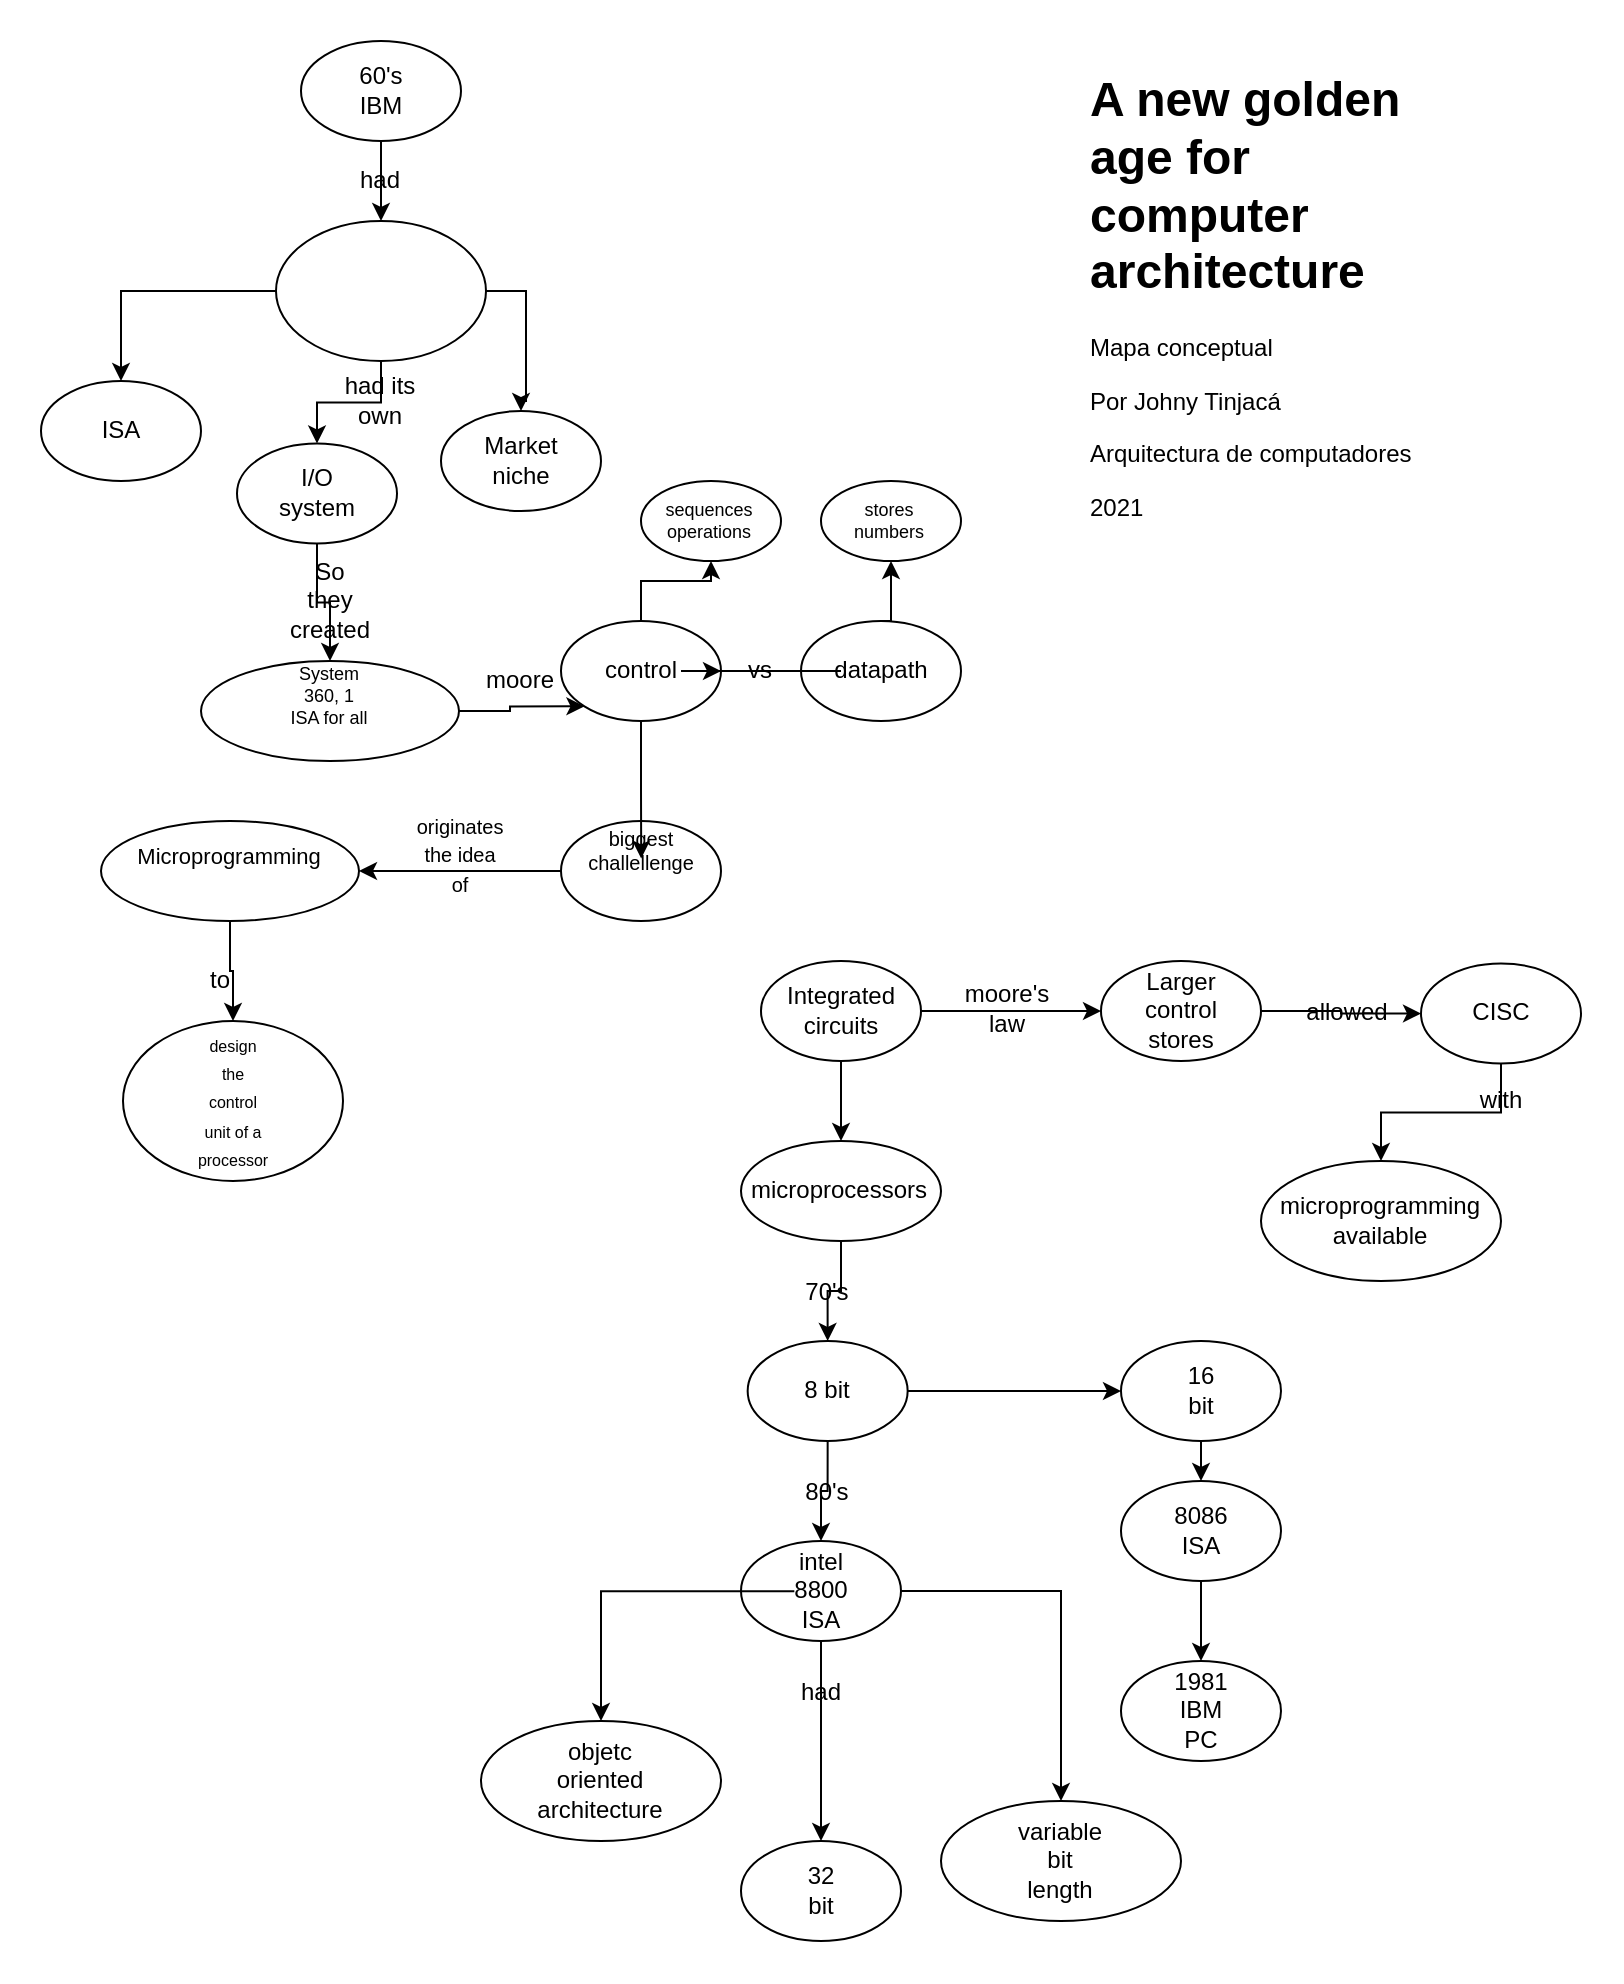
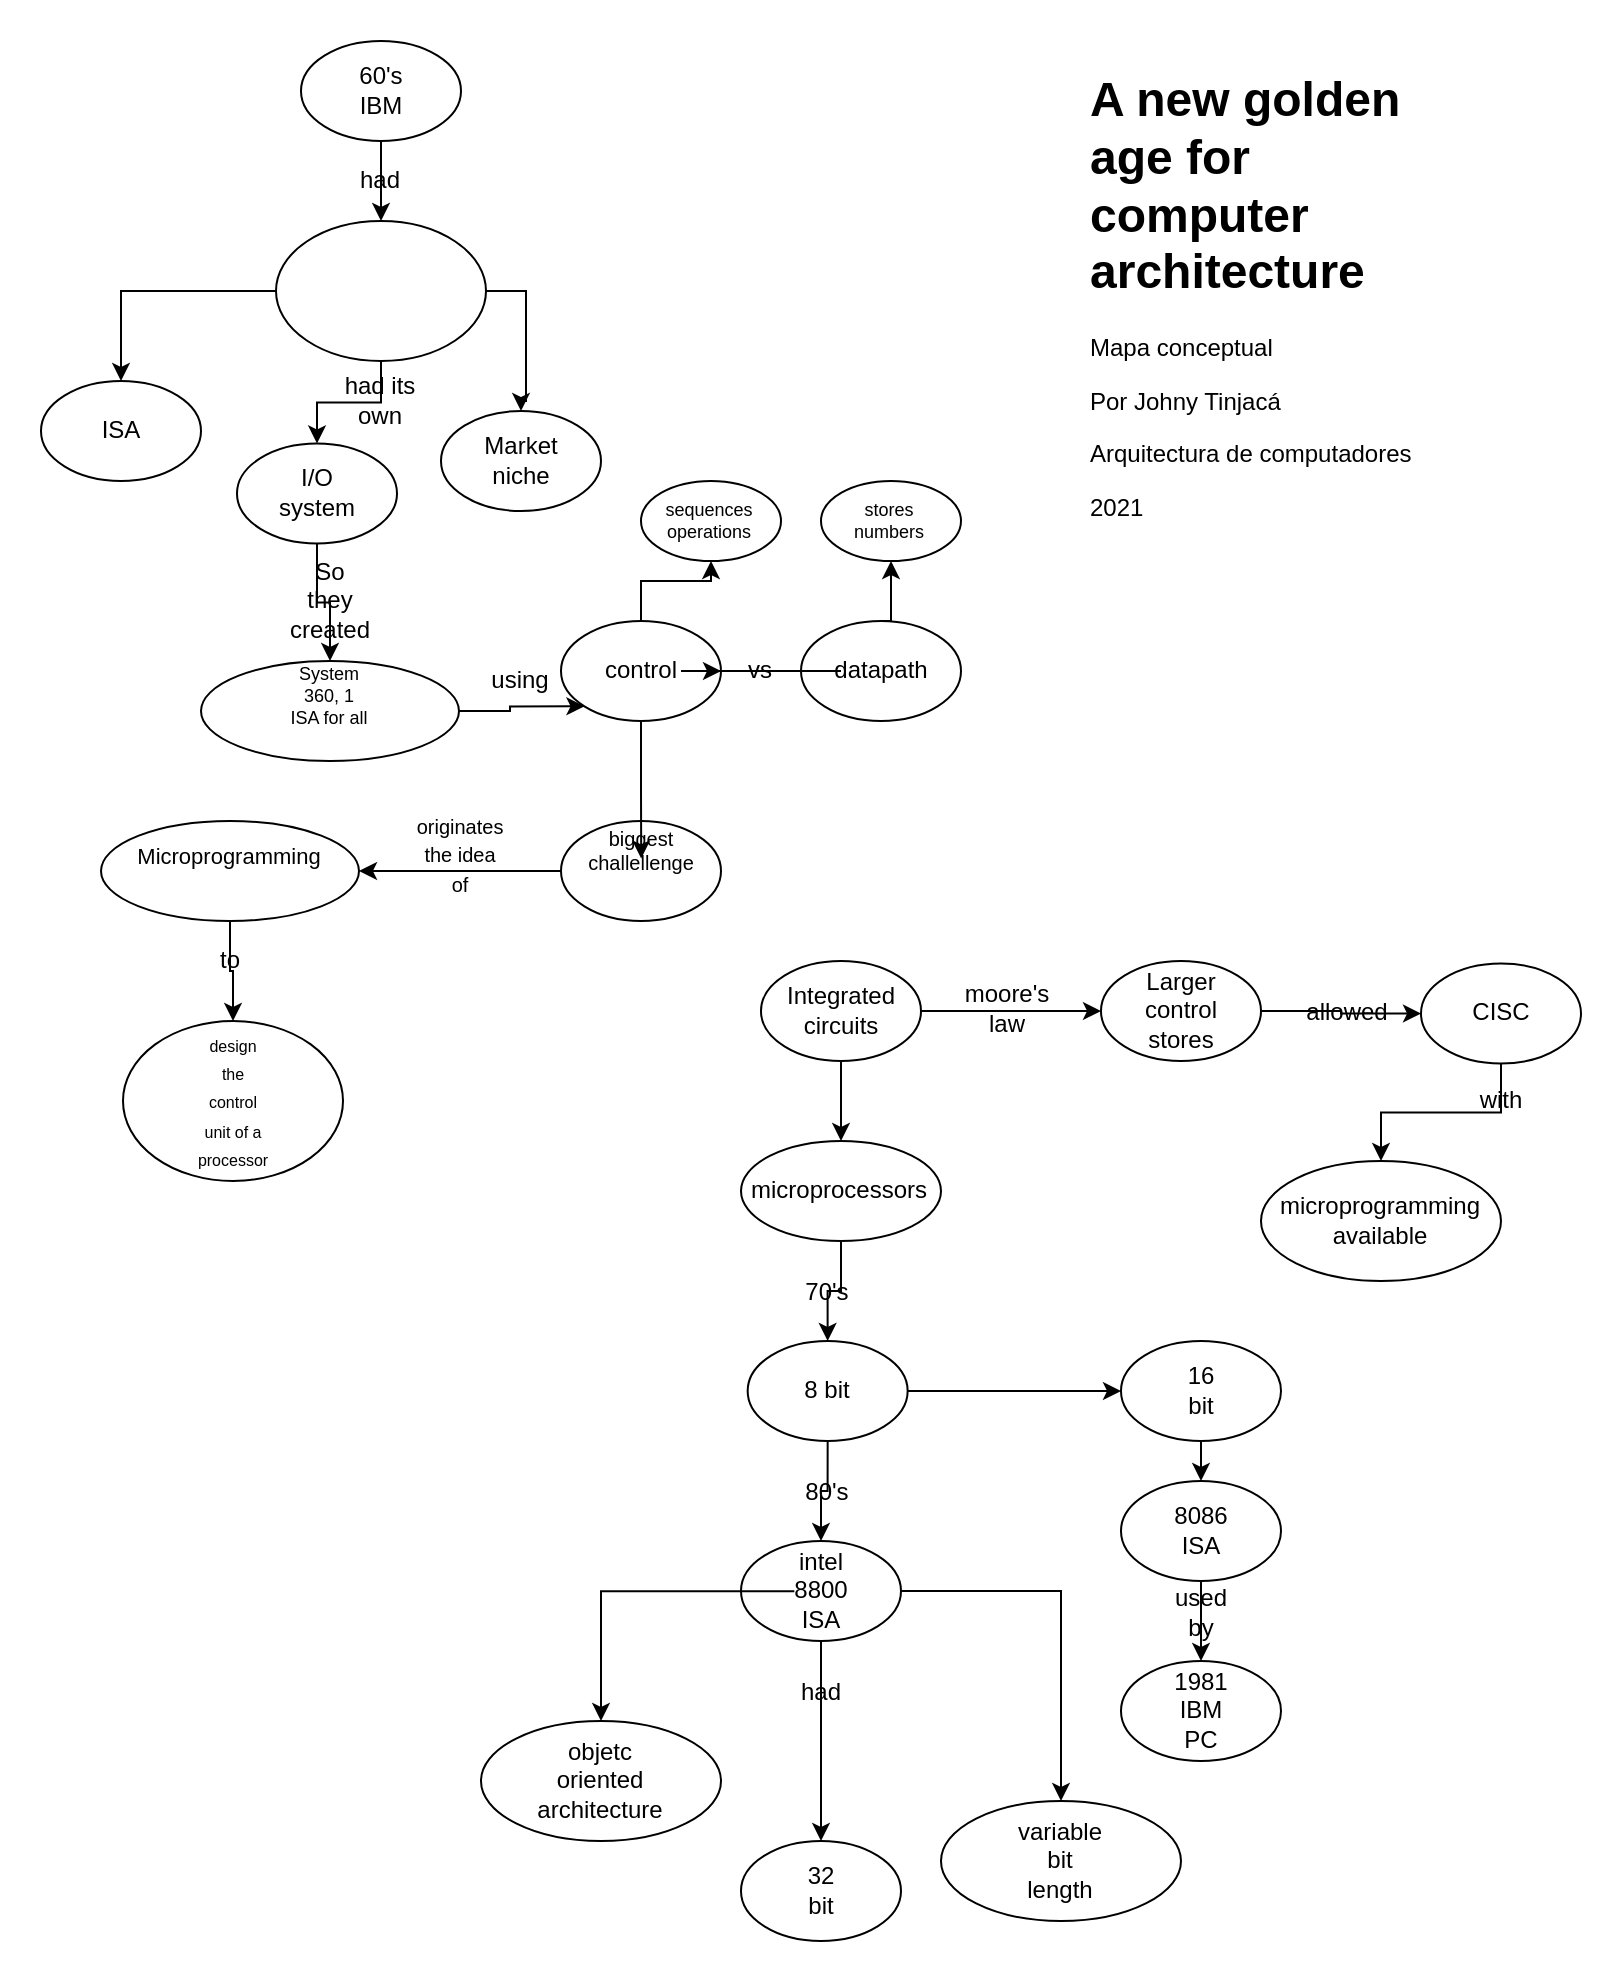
- <mxCell id="27" value="moore" style="text;html=1;strokeColor=none;fillColor=none;align=center;verticalAlign=middle;whiteSpace=wrap;rounded=0;" vertex="1" parent="1"><mxGeometry x="240" y="330" width="40" height="20" as="geometry" /></mxCell>
+ <mxCell id="27" value="using" style="text;html=1;strokeColor=none;fillColor=none;align=center;verticalAlign=middle;whiteSpace=wrap;rounded=0;" vertex="1" parent="1"><mxGeometry x="240" y="330" width="40" height="20" as="geometry" /></mxCell>
- <mxCell id="54" value="to" style="text;html=1;strokeColor=none;fillColor=none;align=center;verticalAlign=middle;whiteSpace=wrap;rounded=0;" vertex="1" parent="1"><mxGeometry x="89.5" y="480" width="40" height="20" as="geometry" /></mxCell>
+ <mxCell id="54" value="to" style="text;html=1;strokeColor=none;fillColor=none;align=center;verticalAlign=middle;whiteSpace=wrap;rounded=0;" vertex="1" parent="1"><mxGeometry x="94.5" y="470" width="40" height="20" as="geometry" /></mxCell>
+ <mxCell id="84" value="used by" style="text;html=1;strokeColor=none;fillColor=none;align=center;verticalAlign=middle;whiteSpace=wrap;rounded=0;" vertex="1" parent="1"><mxGeometry x="586.667" y="800" width="26.667" height="12.5" as="geometry" /></mxCell>
